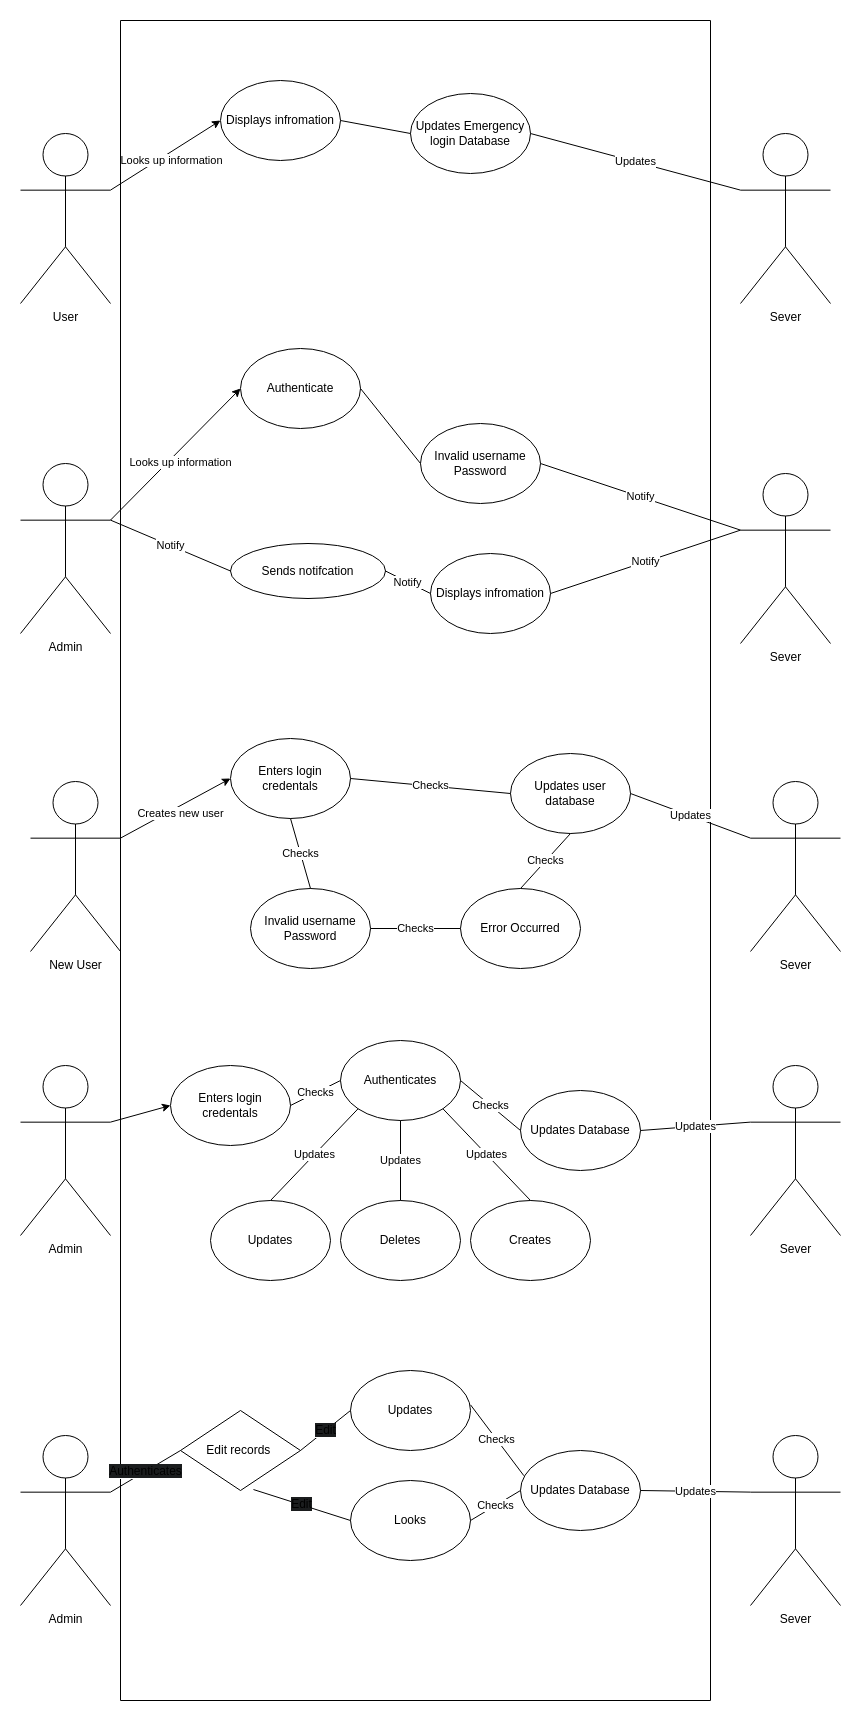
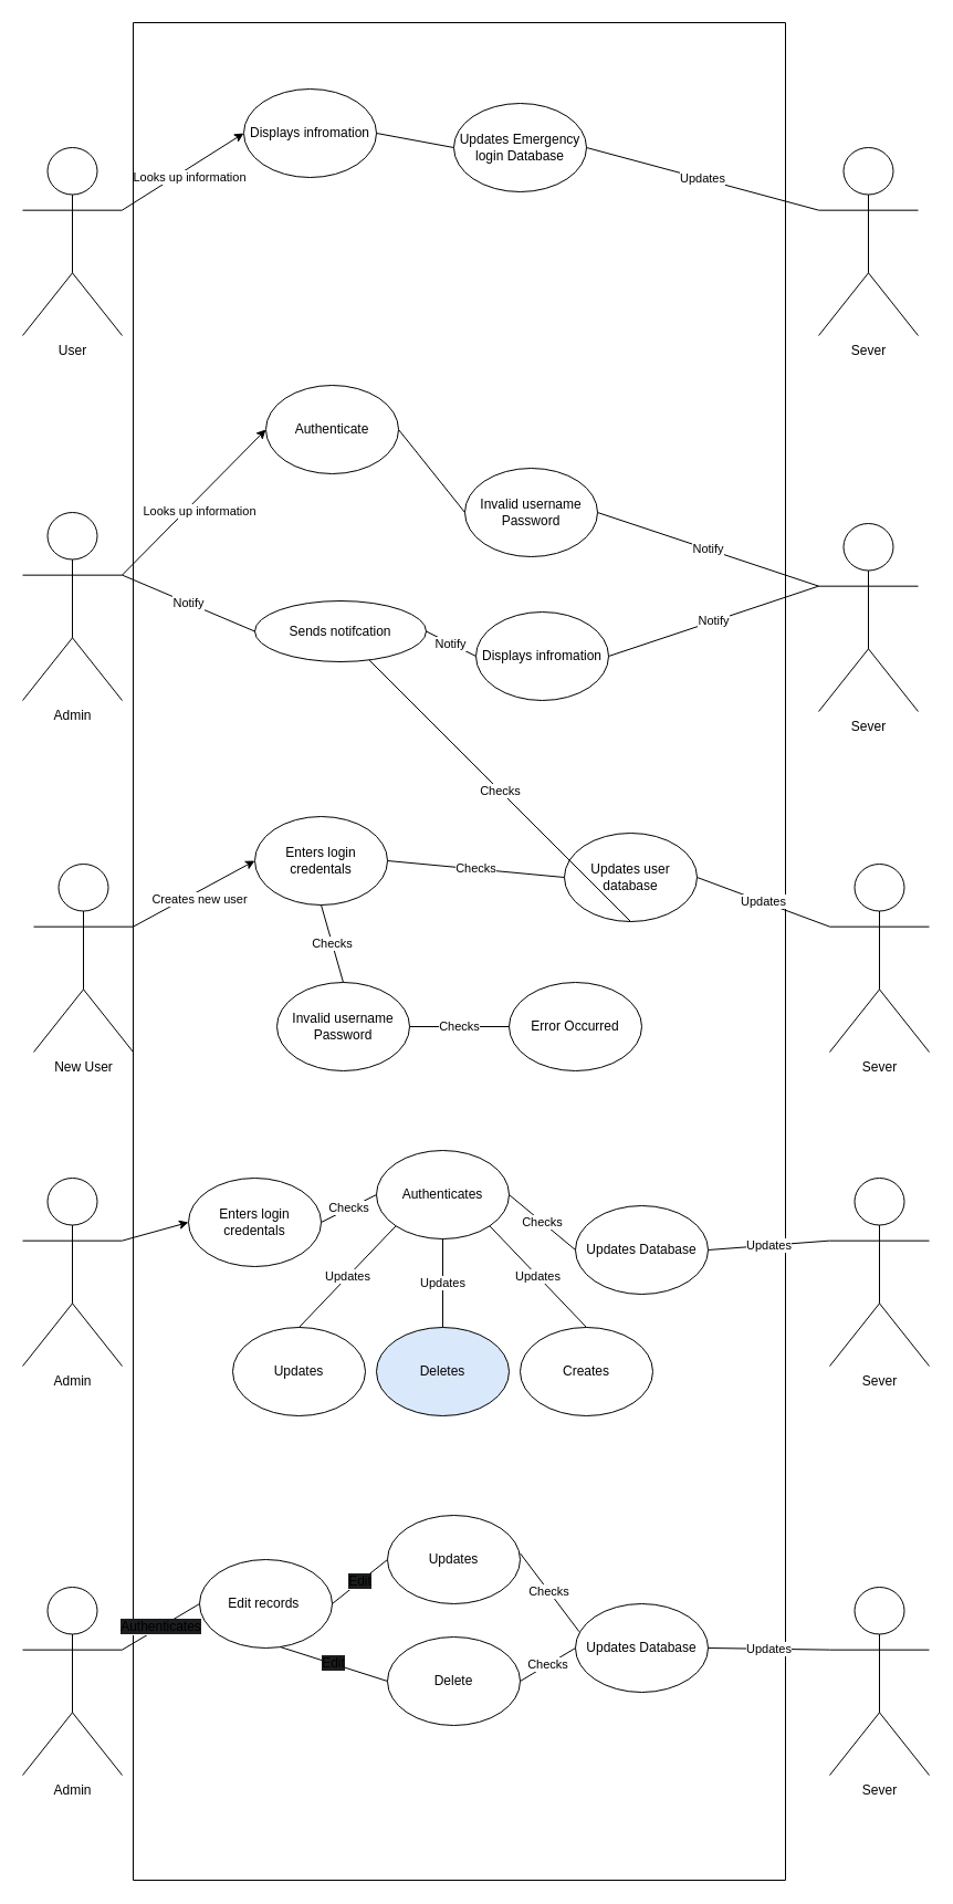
- <mxCell id="22" value="Checks" style="endArrow=none;html=1;rounded=0;exitX=0.5;exitY=1;exitDx=0;exitDy=0;entryX=0.5;entryY=0;entryDx=0;entryDy=0;" edge="1" parent="8" source="17" target="15"><mxGeometry width="50" height="50" relative="1" as="geometry"><mxPoint x="240" y="788" as="sourcePoint" /><mxPoint x="430" y="788" as="targetPoint" /></mxGeometry></mxCell>
+ <mxCell id="22" value="Checks" style="endArrow=none;html=1;rounded=0;exitX=0.5;exitY=1;exitDx=0;exitDy=0;" edge="1" parent="8" source="17" target="12"><mxGeometry width="50" height="50" relative="1" as="geometry"><mxPoint x="240" y="788" as="sourcePoint" /><mxPoint x="430" y="788" as="targetPoint" /></mxGeometry></mxCell>
- <mxCell id="34" value="Deletes" style="ellipse;whiteSpace=wrap;html=1;" vertex="1" parent="8"><mxGeometry x="220" y="1180" width="120" height="80" as="geometry" /></mxCell>
+ <mxCell id="34" value="Deletes" style="ellipse;whiteSpace=wrap;html=1;fillColor=#dae8fc;" vertex="1" parent="8"><mxGeometry x="220" y="1180" width="120" height="80" as="geometry" /></mxCell>
- <mxCell id="39" value="Edit records&amp;nbsp;" style="rhombus;whiteSpace=wrap;html=1;" vertex="1" parent="8"><mxGeometry x="60" y="1390" width="120" height="80" as="geometry" /></mxCell>
+ <mxCell id="39" value="Edit records&amp;nbsp;" style="ellipse;whiteSpace=wrap;html=1;" vertex="1" parent="8"><mxGeometry x="60" y="1390" width="120" height="80" as="geometry" /></mxCell>
- <mxCell id="42" value="Looks" style="ellipse;whiteSpace=wrap;html=1;" vertex="1" parent="8"><mxGeometry x="230" y="1460" width="120" height="80" as="geometry" /></mxCell>
+ <mxCell id="42" value="Delete" style="ellipse;whiteSpace=wrap;html=1;" vertex="1" parent="8"><mxGeometry x="230" y="1460" width="120" height="80" as="geometry" /></mxCell>
